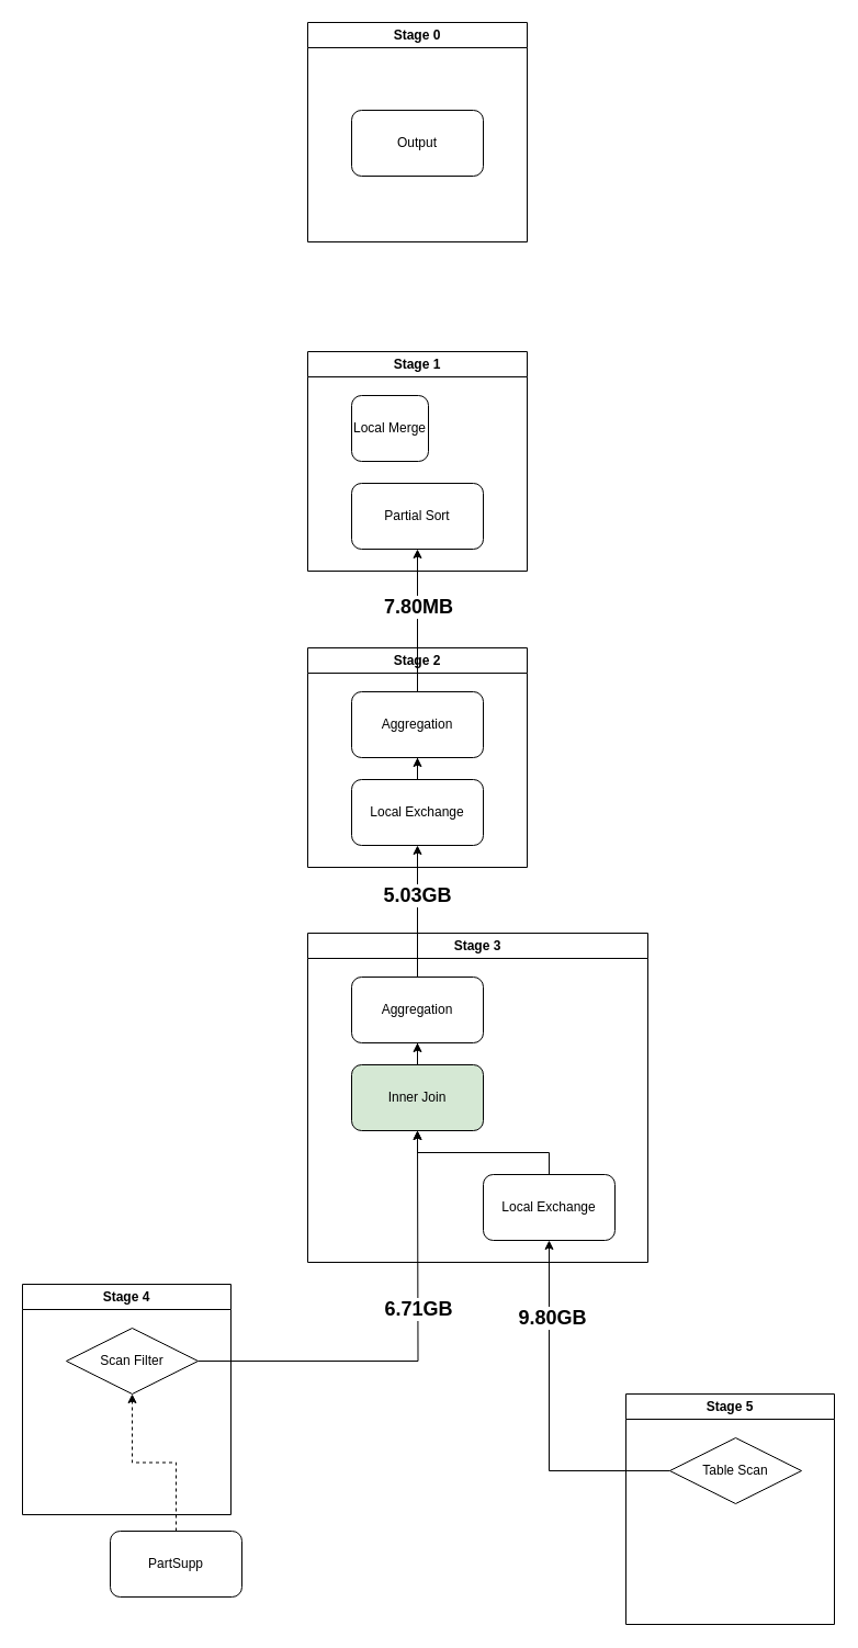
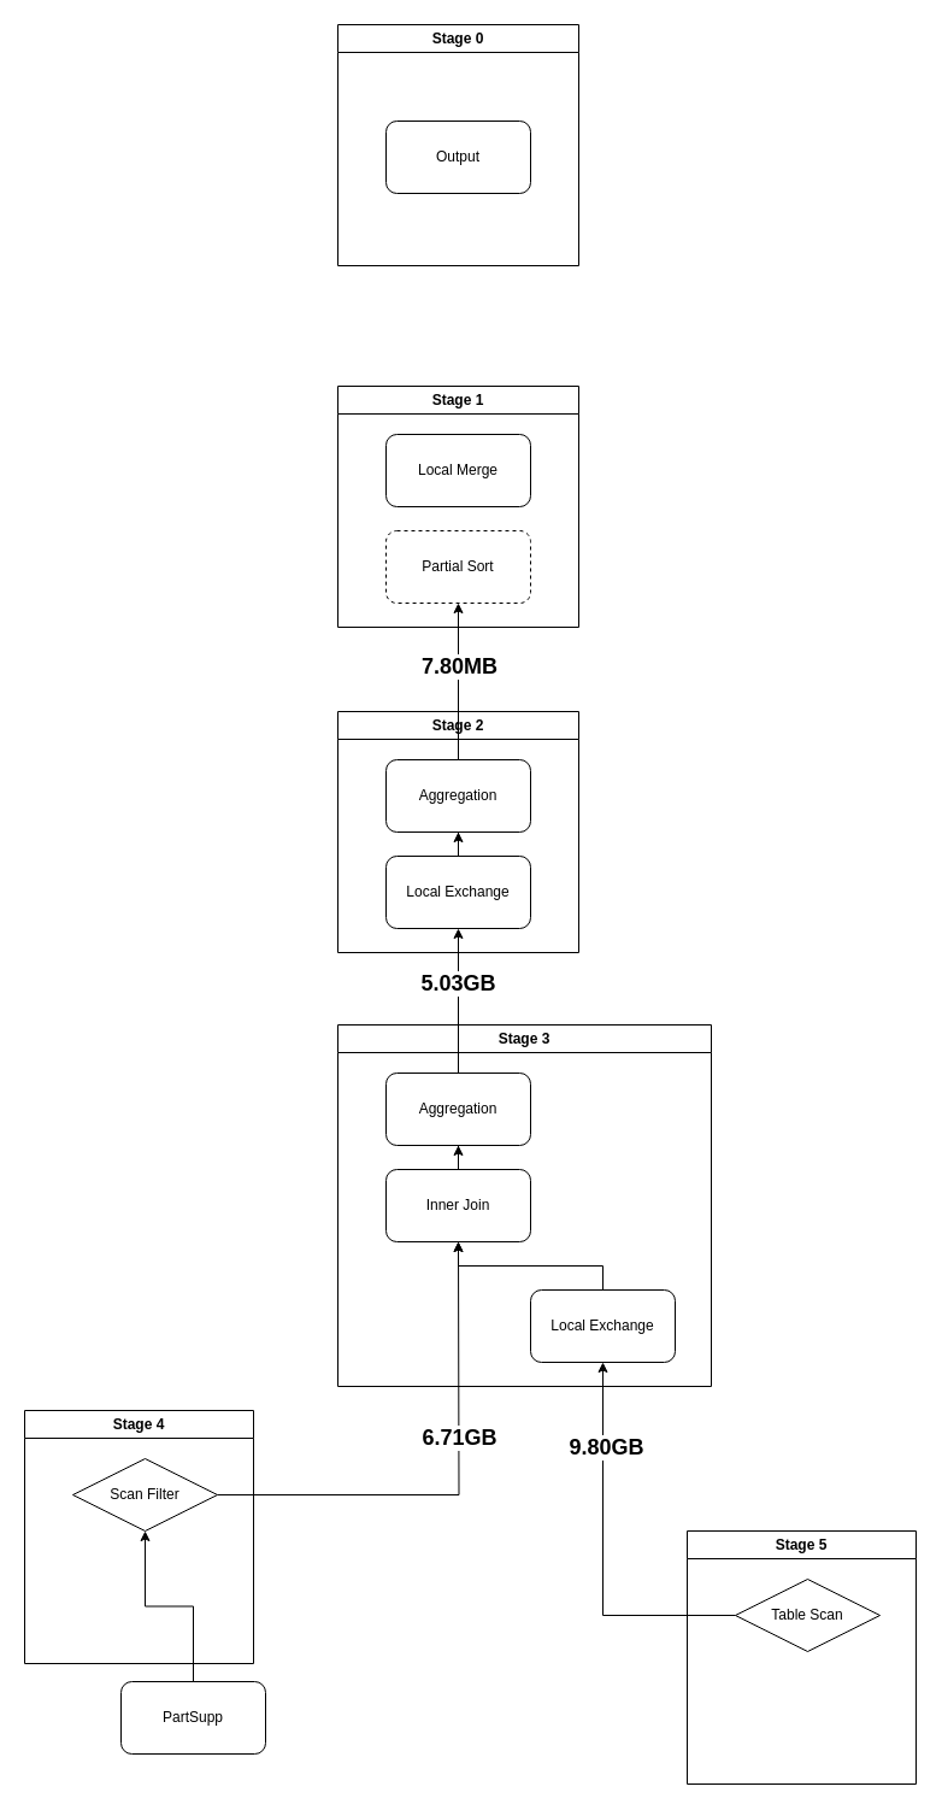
- <mxCell id="5" value="Local Merge" style="rounded=1;whiteSpace=wrap;html=1;" vertex="1" parent="4"><mxGeometry x="40" y="40" width="70" height="60" as="geometry" /></mxCell>
+ <mxCell id="5" value="Local Merge" style="rounded=1;whiteSpace=wrap;html=1;" vertex="1" parent="4"><mxGeometry x="40" y="40" width="120" height="60" as="geometry" /></mxCell>
- <mxCell id="6" value="Partial Sort" style="rounded=1;whiteSpace=wrap;html=1;" vertex="1" parent="4"><mxGeometry x="40" y="120" width="120" height="60" as="geometry" /></mxCell>
+ <mxCell id="6" value="Partial Sort" style="rounded=1;whiteSpace=wrap;html=1;dashed=1;" vertex="1" parent="4"><mxGeometry x="40" y="120" width="120" height="60" as="geometry" /></mxCell>
- <mxCell id="14" value="Inner Join" style="rounded=1;whiteSpace=wrap;html=1;fillColor=#d5e8d4;" vertex="1" parent="11"><mxGeometry x="40" y="120" width="120" height="60" as="geometry" /></mxCell>
+ <mxCell id="14" value="Inner Join" style="rounded=1;whiteSpace=wrap;html=1;" vertex="1" parent="11"><mxGeometry x="40" y="120" width="120" height="60" as="geometry" /></mxCell>
- <mxCell id="23" style="edgeStyle=orthogonalEdgeStyle;rounded=0;orthogonalLoop=1;jettySize=auto;html=1;entryX=0.5;entryY=1;entryDx=0;entryDy=0;dashed=1;" edge="1" parent="1" source="24" target="22"><mxGeometry relative="1" as="geometry" /></mxCell>
+ <mxCell id="23" style="edgeStyle=orthogonalEdgeStyle;rounded=0;orthogonalLoop=1;jettySize=auto;html=1;entryX=0.5;entryY=1;entryDx=0;entryDy=0;" edge="1" parent="1" source="24" target="22"><mxGeometry relative="1" as="geometry" /></mxCell>
